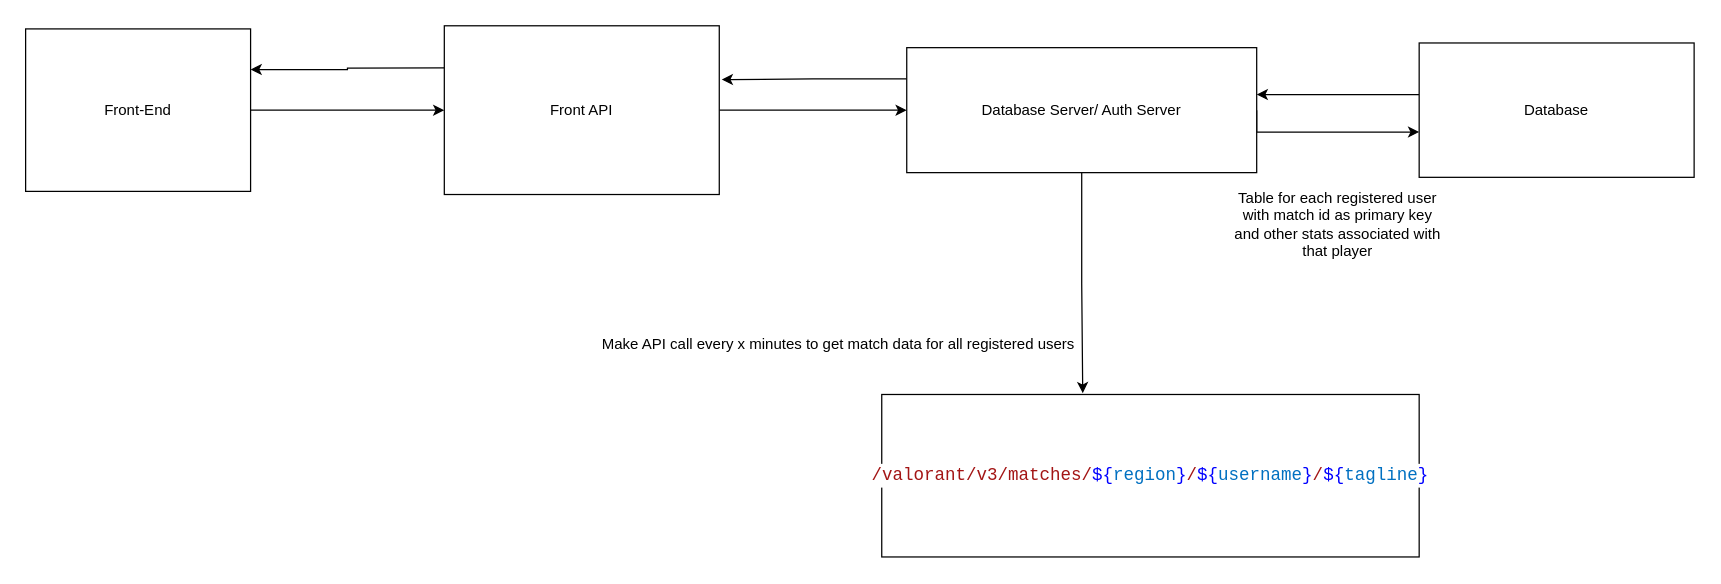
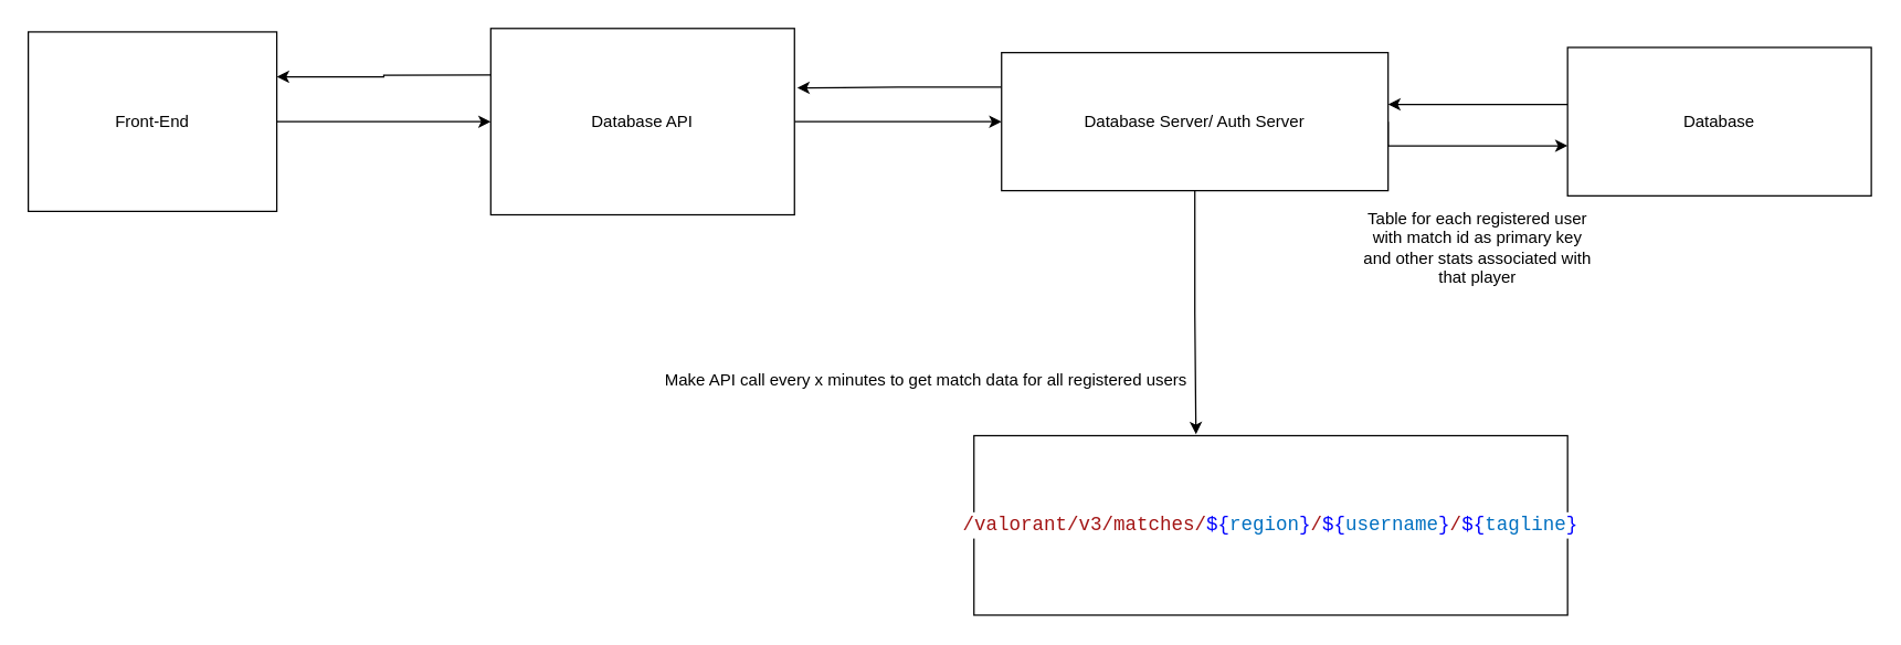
- <mxCell id="6" value="Front API" style="rounded=0;whiteSpace=wrap;html=1;" parent="1" vertex="1"><mxGeometry x="355" y="20" width="220" height="135" as="geometry" /></mxCell>
+ <mxCell id="6" value="Database API" style="rounded=0;whiteSpace=wrap;html=1;" parent="1" vertex="1"><mxGeometry x="355" y="20" width="220" height="135" as="geometry" /></mxCell>
